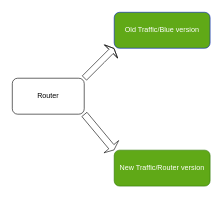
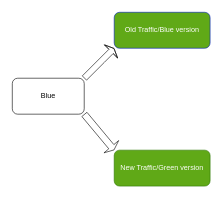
- <mxCell id="2" value="Router" style="rounded=1;whiteSpace=wrap;html=1;" vertex="1" parent="1"><mxGeometry x="20" y="130" width="120" height="60" as="geometry" /></mxCell>
+ <mxCell id="2" value="Blue" style="rounded=1;whiteSpace=wrap;html=1;" vertex="1" parent="1"><mxGeometry x="20" y="130" width="120" height="60" as="geometry" /></mxCell>
- <mxCell id="4" value="New Traffic/Router version" style="rounded=1;whiteSpace=wrap;html=1;fillColor=#60a917;fontColor=#ffffff;strokeColor=#2D7600;" vertex="1" parent="1"><mxGeometry x="190" y="250" width="160" height="60" as="geometry" /></mxCell>
+ <mxCell id="4" value="New Traffic/Green version" style="rounded=1;whiteSpace=wrap;html=1;fillColor=#60a917;fontColor=#ffffff;strokeColor=#2D7600;" vertex="1" parent="1"><mxGeometry x="190" y="250" width="160" height="60" as="geometry" /></mxCell>
